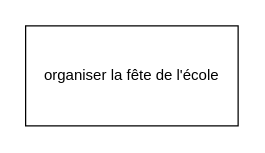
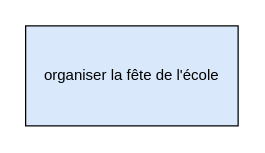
- <mxCell id="2" value="organiser la fête de l'école" style="rounded=0;whiteSpace=wrap;html=1;" parent="1" vertex="1"><mxGeometry x="20" y="20" width="170" height="80" as="geometry" /></mxCell>
+ <mxCell id="2" value="organiser la fête de l'école" style="rounded=0;whiteSpace=wrap;html=1;fillColor=#dae8fc;" parent="1" vertex="1"><mxGeometry x="20" y="20" width="170" height="80" as="geometry" /></mxCell>
